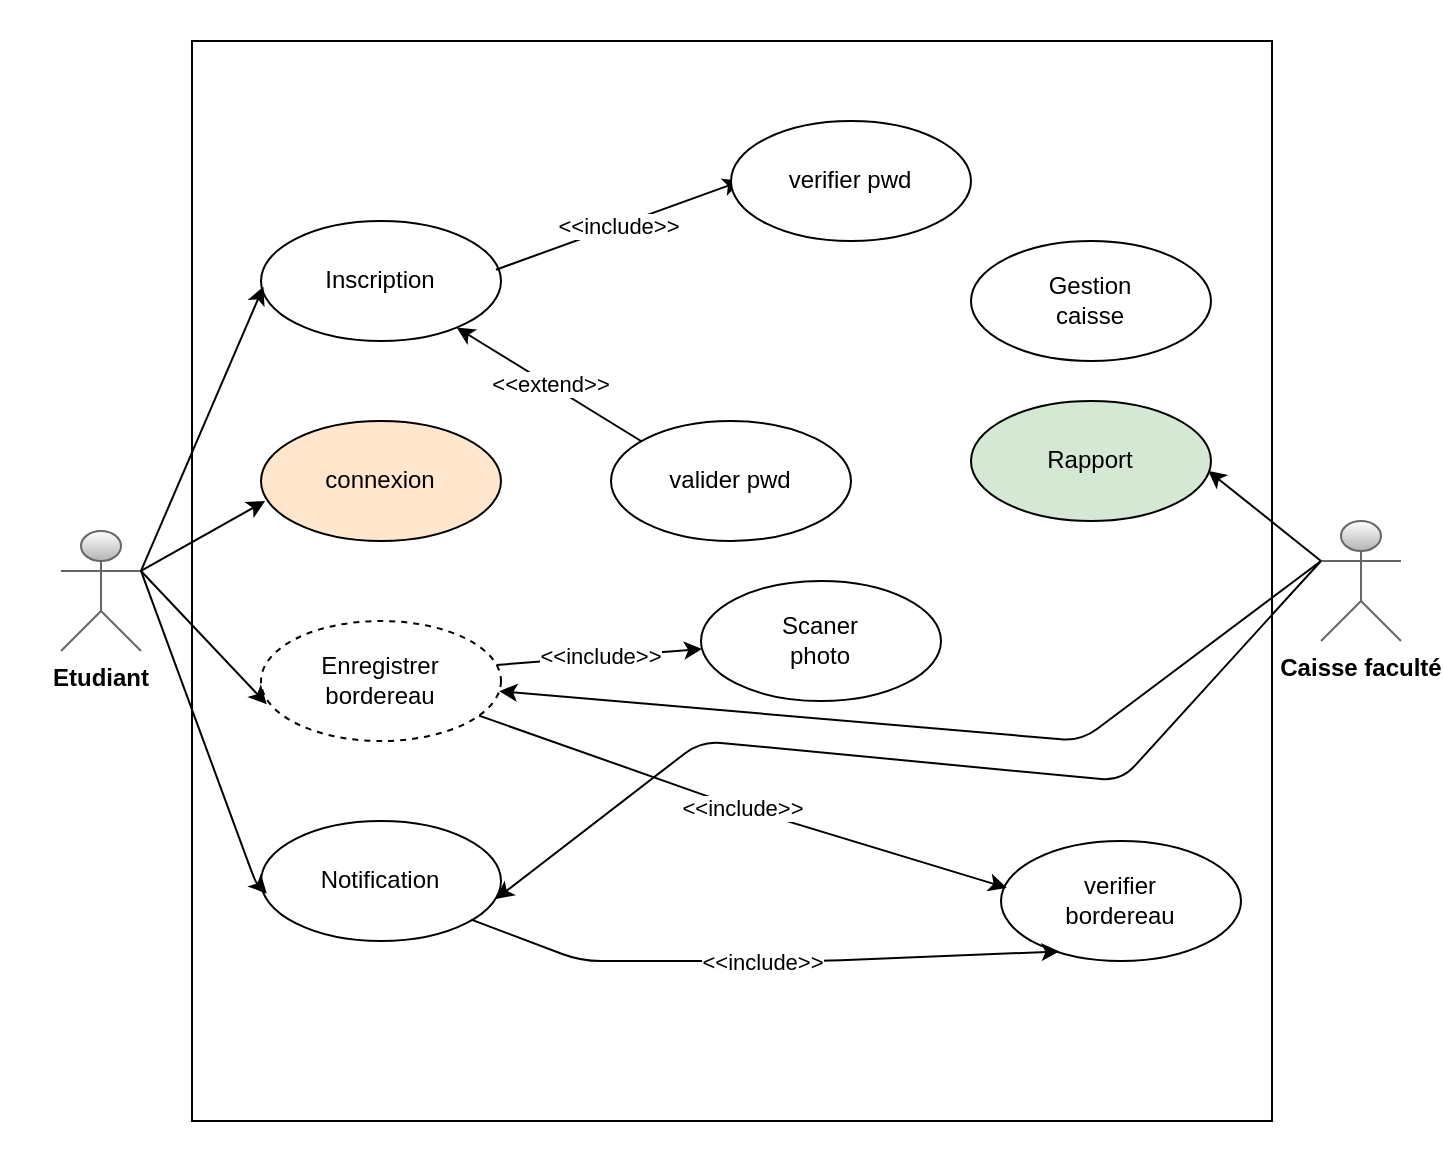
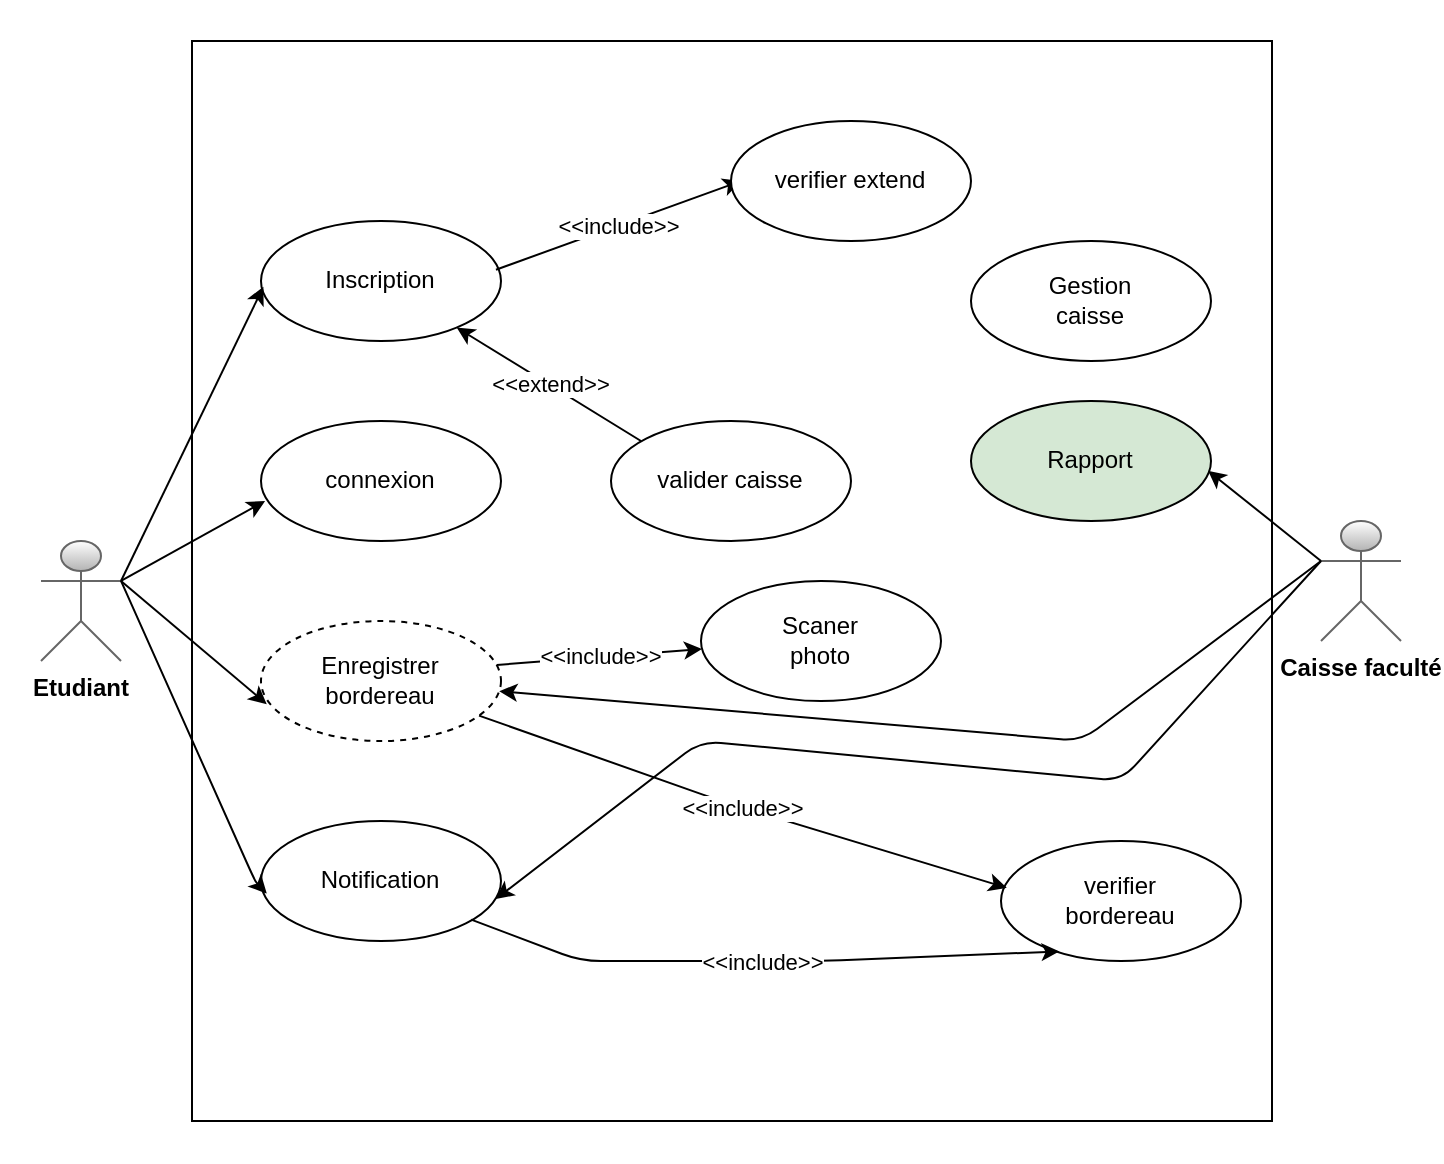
- <mxCell id="21" value="verifier pwd" style="ellipse;whiteSpace=wrap;html=1;" parent="1" vertex="1"><mxGeometry x="365" y="60" width="120" height="60" as="geometry" /></mxCell>
+ <mxCell id="21" value="verifier extend" style="ellipse;whiteSpace=wrap;html=1;" parent="1" vertex="1"><mxGeometry x="365" y="60" width="120" height="60" as="geometry" /></mxCell>
- <mxCell id="6" value="connexion" style="ellipse;whiteSpace=wrap;html=1;fillColor=#ffe6cc;" parent="3" vertex="1"><mxGeometry x="110" y="100" width="120" height="60" as="geometry" /></mxCell>
+ <mxCell id="6" value="connexion" style="ellipse;whiteSpace=wrap;html=1;" parent="3" vertex="1"><mxGeometry x="110" y="100" width="120" height="60" as="geometry" /></mxCell>
- <mxCell id="13" value="valider pwd" style="ellipse;whiteSpace=wrap;html=1;" parent="1" vertex="1"><mxGeometry x="305" y="210" width="120" height="60" as="geometry" /></mxCell>
+ <mxCell id="13" value="valider caisse" style="ellipse;whiteSpace=wrap;html=1;" parent="1" vertex="1"><mxGeometry x="305" y="210" width="120" height="60" as="geometry" /></mxCell>
- <mxCell id="4" value="&lt;b&gt;&lt;font color=&quot;#000000&quot;&gt;Etudiant&lt;/font&gt;&lt;/b&gt;" style="shape=umlActor;verticalLabelPosition=bottom;verticalAlign=top;html=1;outlineConnect=0;strokeColor=#666666;gradientColor=#b3b3b3;fillColor=#FFFFFF;" parent="3" vertex="1"><mxGeometry x="10" y="155" width="40" height="60" as="geometry" /></mxCell>
+ <mxCell id="4" value="&lt;b&gt;&lt;font color=&quot;#000000&quot;&gt;Etudiant&lt;/font&gt;&lt;/b&gt;" style="shape=umlActor;verticalLabelPosition=bottom;verticalAlign=top;html=1;outlineConnect=0;strokeColor=#666666;gradientColor=#b3b3b3;fillColor=#FFFFFF;" parent="3" vertex="1"><mxGeometry y="160" width="40" height="60" as="geometry" /></mxCell>
